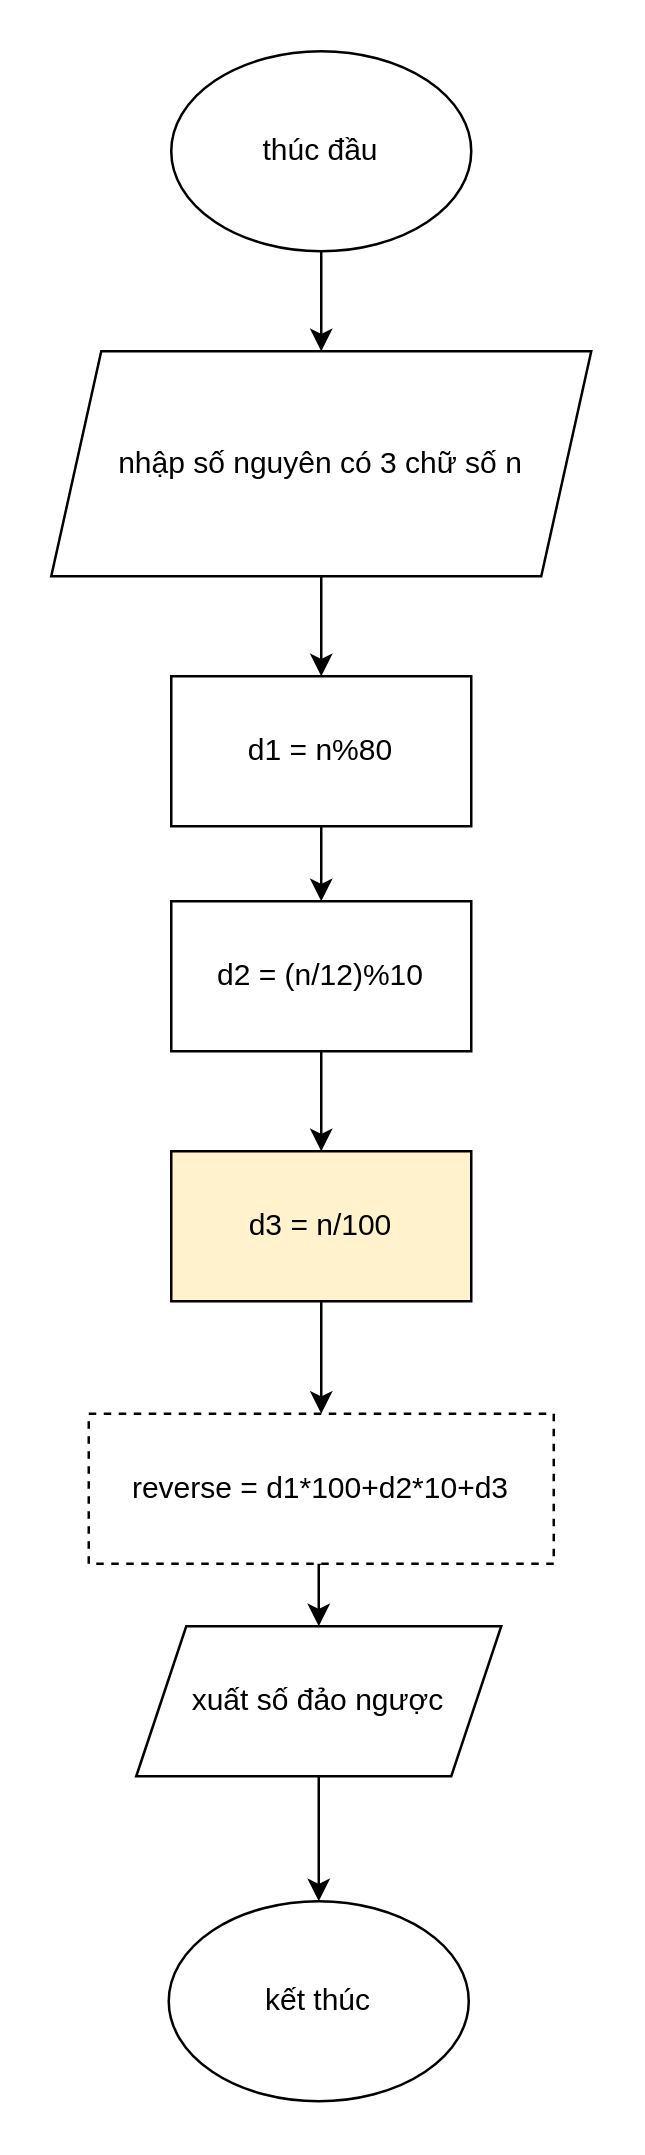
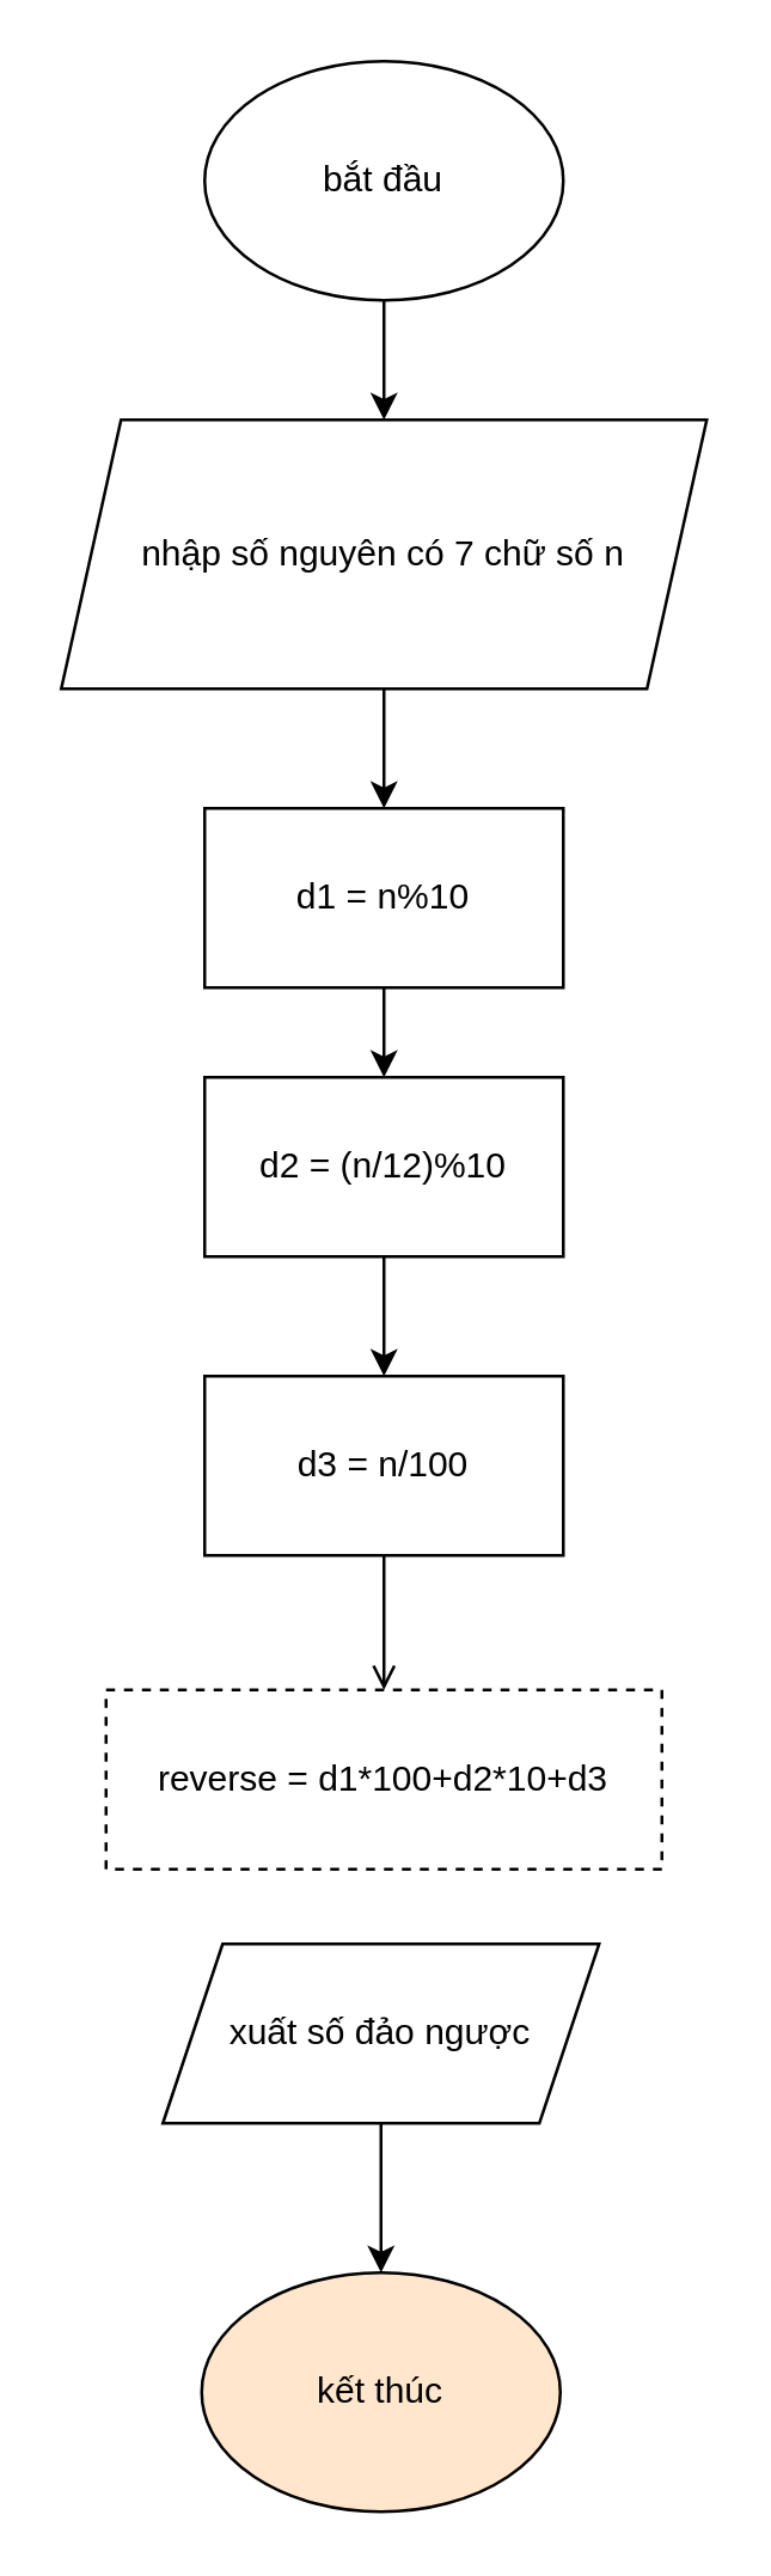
- <mxCell id="3" value="thúc đầu" style="ellipse;whiteSpace=wrap;html=1;" vertex="1" parent="1"><mxGeometry x="68" y="20" width="120" height="80" as="geometry" /></mxCell>
+ <mxCell id="3" value="bắt đầu" style="ellipse;whiteSpace=wrap;html=1;" vertex="1" parent="1"><mxGeometry x="68" y="20" width="120" height="80" as="geometry" /></mxCell>
- <mxCell id="5" value="nhập số nguyên có 3 chữ số n" style="shape=parallelogram;perimeter=parallelogramPerimeter;whiteSpace=wrap;html=1;fixedSize=1;" vertex="1" parent="1"><mxGeometry x="20" y="140" width="216" height="90" as="geometry" /></mxCell>
+ <mxCell id="5" value="nhập số nguyên có 7 chữ số n" style="shape=parallelogram;perimeter=parallelogramPerimeter;whiteSpace=wrap;html=1;fixedSize=1;" vertex="1" parent="1"><mxGeometry x="20" y="140" width="216" height="90" as="geometry" /></mxCell>
- <mxCell id="7" value="d1 = n%80" style="rounded=0;whiteSpace=wrap;html=1;" vertex="1" parent="1"><mxGeometry x="68" y="270" width="120" height="60" as="geometry" /></mxCell>
+ <mxCell id="7" value="d1 = n%10" style="rounded=0;whiteSpace=wrap;html=1;" vertex="1" parent="1"><mxGeometry x="68" y="270" width="120" height="60" as="geometry" /></mxCell>
- <mxCell id="11" value="d3 = n/100" style="rounded=0;whiteSpace=wrap;html=1;fillColor=#fff2cc;" vertex="1" parent="1"><mxGeometry x="68" y="460" width="120" height="60" as="geometry" /></mxCell>
+ <mxCell id="11" value="d3 = n/100" style="rounded=0;whiteSpace=wrap;html=1;" vertex="1" parent="1"><mxGeometry x="68" y="460" width="120" height="60" as="geometry" /></mxCell>
- <mxCell id="10" style="edgeStyle=orthogonalEdgeStyle;rounded=0;orthogonalLoop=1;jettySize=auto;html=1;exitX=0.5;exitY=1;exitDx=0;exitDy=0;entryX=0.5;entryY=0;entryDx=0;entryDy=0;" edge="1" parent="1" source="11" target="13"><mxGeometry relative="1" as="geometry" /></mxCell>
+ <mxCell id="10" style="edgeStyle=orthogonalEdgeStyle;rounded=0;orthogonalLoop=1;jettySize=auto;html=1;exitX=0.5;exitY=1;exitDx=0;exitDy=0;entryX=0.5;entryY=0;entryDx=0;entryDy=0;endArrow=open;" edge="1" parent="1" source="11" target="13"><mxGeometry relative="1" as="geometry" /></mxCell>
- <mxCell id="12" style="edgeStyle=orthogonalEdgeStyle;rounded=0;orthogonalLoop=1;jettySize=auto;html=1;exitX=0.5;exitY=1;exitDx=0;exitDy=0;entryX=0.5;entryY=0;entryDx=0;entryDy=0;" edge="1" parent="1" source="13" target="15"><mxGeometry relative="1" as="geometry" /></mxCell>
- <mxCell id="16" value="kết thúc" style="ellipse;whiteSpace=wrap;html=1;" vertex="1" parent="1"><mxGeometry x="67" y="760" width="120" height="80" as="geometry" /></mxCell>
+ <mxCell id="16" value="kết thúc" style="ellipse;whiteSpace=wrap;html=1;fillColor=#ffe6cc;" vertex="1" parent="1"><mxGeometry x="67" y="760" width="120" height="80" as="geometry" /></mxCell>
